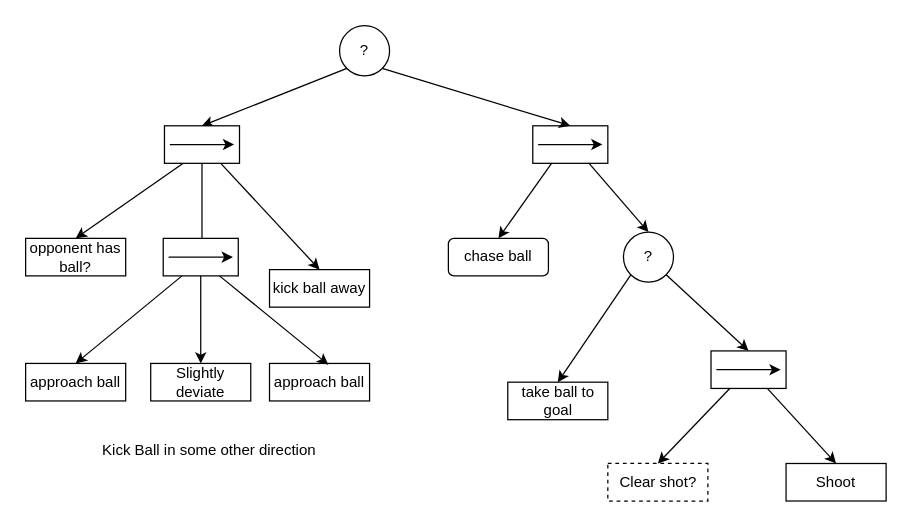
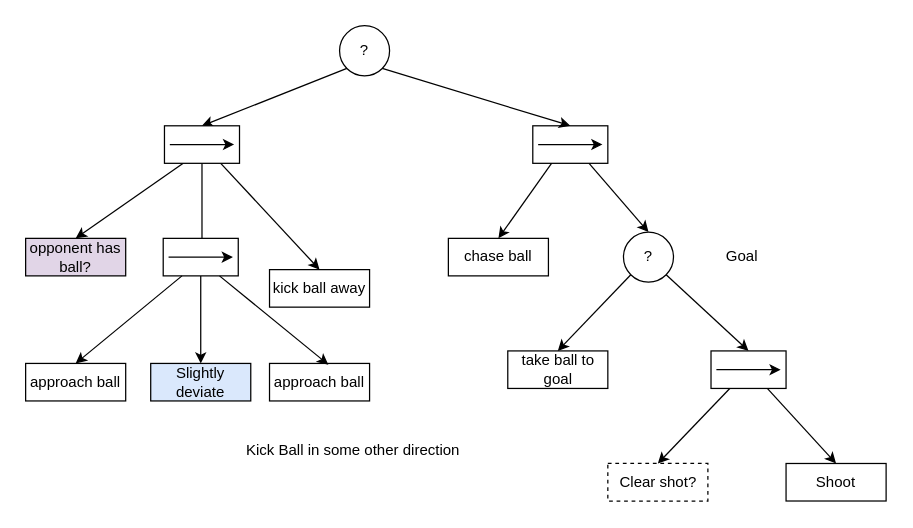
- <mxCell id="6" value="opponent has ball?" style="rounded=0;whiteSpace=wrap;html=1;" parent="1" vertex="1"><mxGeometry x="20" y="190" width="80" height="30" as="geometry" /></mxCell>
+ <mxCell id="6" value="opponent has ball?" style="rounded=0;whiteSpace=wrap;html=1;fillColor=#e1d5e7;" parent="1" vertex="1"><mxGeometry x="20" y="190" width="80" height="30" as="geometry" /></mxCell>
- <mxCell id="8" value="chase ball" style="whiteSpace=wrap;html=1;rounded=1;" parent="1" vertex="1"><mxGeometry x="358" y="190" width="80" height="30" as="geometry" /></mxCell>
+ <mxCell id="8" value="chase ball" style="rounded=0;whiteSpace=wrap;html=1;" parent="1" vertex="1"><mxGeometry x="358" y="190" width="80" height="30" as="geometry" /></mxCell>
+ <mxCell id="39" value="Goal" style="text;html=1;strokeColor=none;fillColor=none;align=center;verticalAlign=middle;whiteSpace=wrap;rounded=0;" vertex="1" parent="1"><mxGeometry x="548" y="195" width="90" height="20" as="geometry" /></mxCell>
- <mxCell id="34" value="Slightly deviate" style="rounded=0;whiteSpace=wrap;html=1;" parent="1" vertex="1"><mxGeometry x="120" y="290" width="80" height="30" as="geometry" /></mxCell>
+ <mxCell id="34" value="Slightly deviate" style="rounded=0;whiteSpace=wrap;html=1;fillColor=#dae8fc;" parent="1" vertex="1"><mxGeometry x="120" y="290" width="80" height="30" as="geometry" /></mxCell>
- <mxCell id="9" value="take ball to goal" style="rounded=0;whiteSpace=wrap;html=1;" parent="1" vertex="1"><mxGeometry x="405.5" y="305" width="80" height="30" as="geometry" /></mxCell>
+ <mxCell id="9" value="take ball to goal" style="rounded=0;whiteSpace=wrap;html=1;" parent="1" vertex="1"><mxGeometry x="405.5" y="280" width="80" height="30" as="geometry" /></mxCell>
- <mxCell id="40" value="Kick Ball in some other direction" style="text;html=1;strokeColor=none;fillColor=none;align=center;verticalAlign=middle;whiteSpace=wrap;rounded=0;" vertex="1" parent="1"><mxGeometry x="32" y="350" width="270" height="20" as="geometry" /></mxCell>
+ <mxCell id="40" value="Kick Ball in some other direction" style="text;html=1;strokeColor=none;fillColor=none;align=center;verticalAlign=middle;whiteSpace=wrap;rounded=0;" vertex="1" parent="1"><mxGeometry x="147" y="350" width="270" height="20" as="geometry" /></mxCell>
